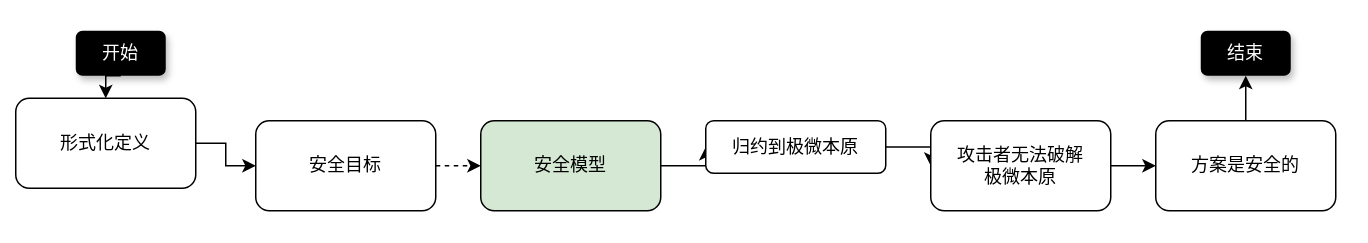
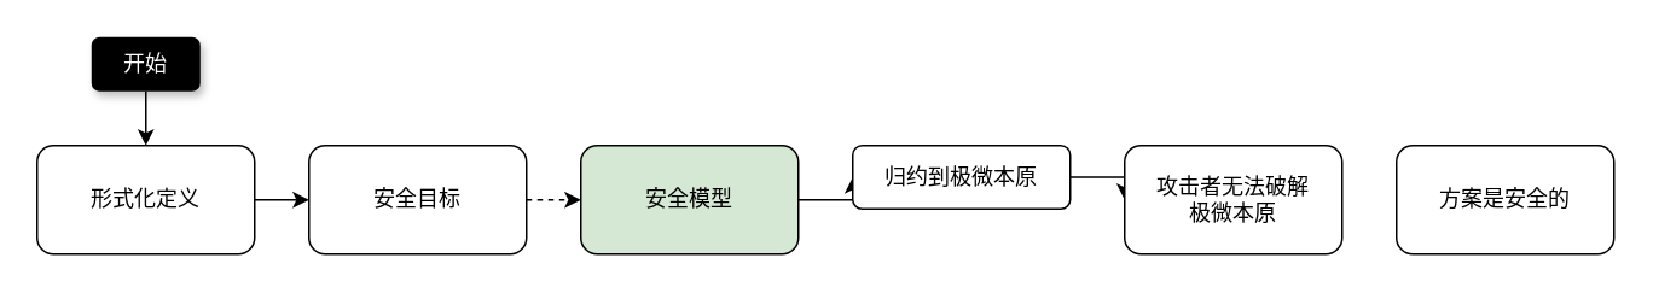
- <mxCell id="10" value="&lt;font style=&quot;background-color: rgb(0, 0, 0);&quot; color=&quot;#ffffff&quot;&gt;结束&lt;/font&gt;" style="text;html=1;align=center;verticalAlign=middle;whiteSpace=wrap;rounded=1;shadow=1;fillColor=#000000;" parent="1" vertex="1"><mxGeometry x="800" y="20" width="60" height="30" as="geometry" /></mxCell>
- <mxCell id="15" style="edgeStyle=orthogonalEdgeStyle;rounded=0;orthogonalLoop=1;jettySize=auto;html=1;exitX=0.5;exitY=0;exitDx=0;exitDy=0;entryX=0.5;entryY=1;entryDx=0;entryDy=0;" edge="1" parent="1" source="16" target="10"><mxGeometry relative="1" as="geometry" /></mxCell>
- <mxCell id="3" value="形式化定义" style="rounded=1;whiteSpace=wrap;html=1;" parent="1" vertex="1"><mxGeometry x="10" y="65" width="120" height="60" as="geometry" /></mxCell>
+ <mxCell id="3" value="形式化定义" style="rounded=1;whiteSpace=wrap;html=1;" parent="1" vertex="1"><mxGeometry x="20" y="80" width="120" height="60" as="geometry" /></mxCell>
- <mxCell id="13" style="edgeStyle=orthogonalEdgeStyle;rounded=0;orthogonalLoop=1;jettySize=auto;html=1;exitX=1;exitY=0.5;exitDx=0;exitDy=0;entryX=0;entryY=0.5;entryDx=0;entryDy=0;" edge="1" parent="1" source="14" target="16"><mxGeometry relative="1" as="geometry" /></mxCell>
